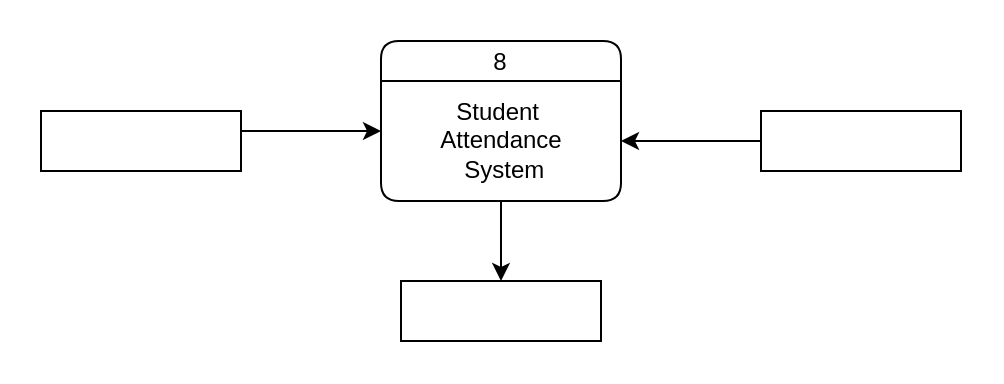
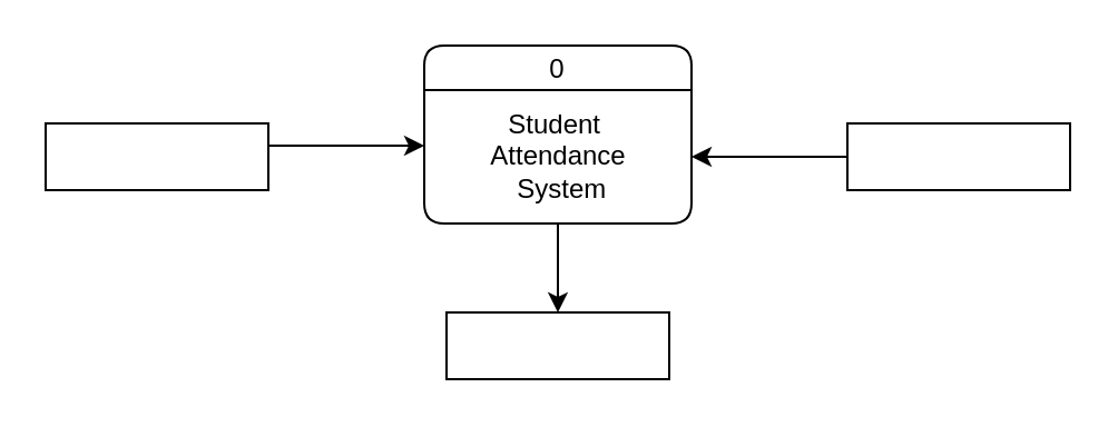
- <mxCell id="3" value="8" style="swimlane;fontStyle=0;childLayout=stackLayout;horizontal=1;startSize=20;fillColor=#ffffff;horizontalStack=0;resizeParent=1;resizeParentMax=0;resizeLast=0;collapsible=0;marginBottom=0;swimlaneFillColor=#ffffff;rounded=1;" vertex="1" parent="1"><mxGeometry x="190" y="20" width="120" height="80" as="geometry" /></mxCell>
+ <mxCell id="3" value="0" style="swimlane;fontStyle=0;childLayout=stackLayout;horizontal=1;startSize=20;fillColor=#ffffff;horizontalStack=0;resizeParent=1;resizeParentMax=0;resizeLast=0;collapsible=0;marginBottom=0;swimlaneFillColor=#ffffff;rounded=1;" vertex="1" parent="1"><mxGeometry x="190" y="20" width="120" height="80" as="geometry" /></mxCell>
